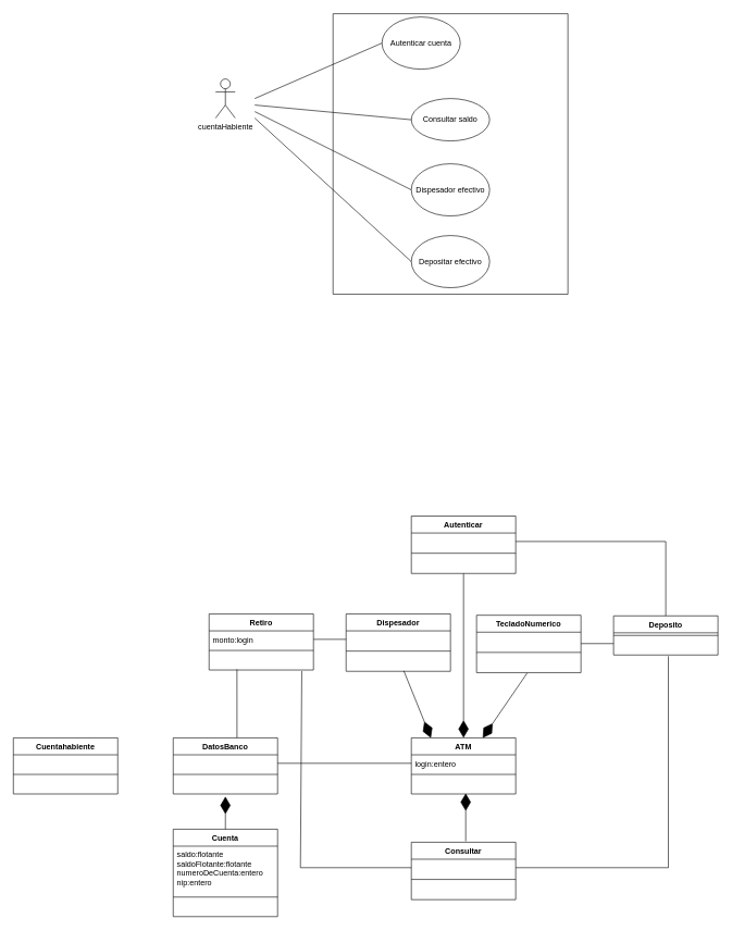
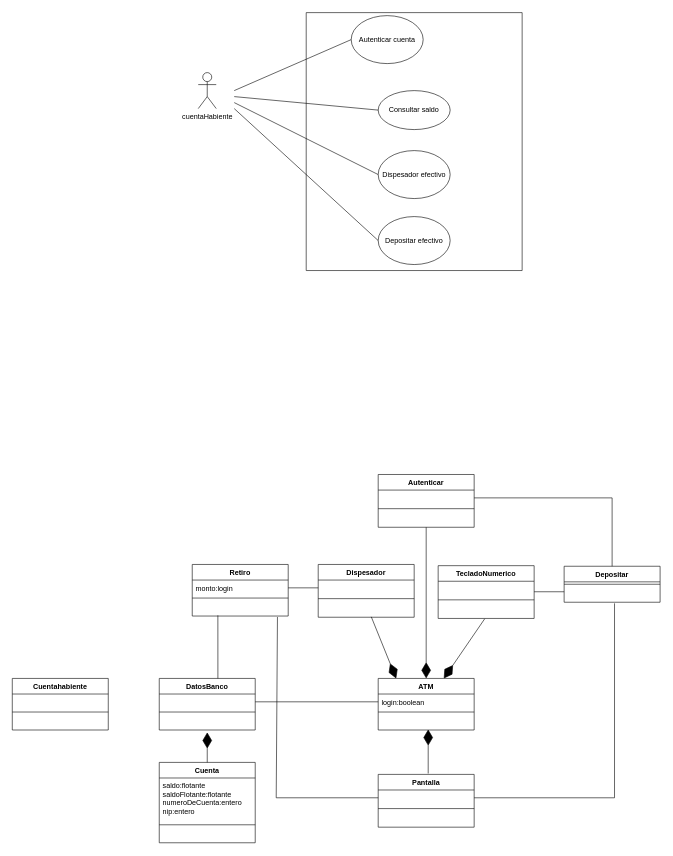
- <mxCell id="51" value="Deposito" style="swimlane;fontStyle=1;align=center;verticalAlign=top;childLayout=stackLayout;horizontal=1;startSize=26;horizontalStack=0;resizeParent=1;resizeParentMax=0;resizeLast=0;collapsible=1;marginBottom=0;" vertex="1" parent="1"><mxGeometry x="940" y="943" width="160" height="60" as="geometry" /></mxCell>
+ <mxCell id="51" value="Depositar" style="swimlane;fontStyle=1;align=center;verticalAlign=top;childLayout=stackLayout;horizontal=1;startSize=26;horizontalStack=0;resizeParent=1;resizeParentMax=0;resizeLast=0;collapsible=1;marginBottom=0;" vertex="1" parent="1"><mxGeometry x="940" y="943" width="160" height="60" as="geometry" /></mxCell>
- <mxCell id="13" value="login:entero" style="text;strokeColor=none;fillColor=none;align=left;verticalAlign=top;spacingLeft=4;spacingRight=4;overflow=hidden;rotatable=0;points=[[0,0.5],[1,0.5]];portConstraint=eastwest;" vertex="1" parent="12"><mxGeometry y="26" width="160" height="26" as="geometry" /></mxCell>
+ <mxCell id="13" value="login:boolean" style="text;strokeColor=none;fillColor=none;align=left;verticalAlign=top;spacingLeft=4;spacingRight=4;overflow=hidden;rotatable=0;points=[[0,0.5],[1,0.5]];portConstraint=eastwest;" vertex="1" parent="12"><mxGeometry y="26" width="160" height="26" as="geometry" /></mxCell>
- <mxCell id="20" value="Consultar" style="swimlane;fontStyle=1;align=center;verticalAlign=top;childLayout=stackLayout;horizontal=1;startSize=26;horizontalStack=0;resizeParent=1;resizeParentMax=0;resizeLast=0;collapsible=1;marginBottom=0;" vertex="1" parent="1"><mxGeometry x="630" y="1290" width="160" height="88" as="geometry" /></mxCell>
+ <mxCell id="20" value="Pantalla" style="swimlane;fontStyle=1;align=center;verticalAlign=top;childLayout=stackLayout;horizontal=1;startSize=26;horizontalStack=0;resizeParent=1;resizeParentMax=0;resizeLast=0;collapsible=1;marginBottom=0;" vertex="1" parent="1"><mxGeometry x="630" y="1290" width="160" height="88" as="geometry" /></mxCell>
